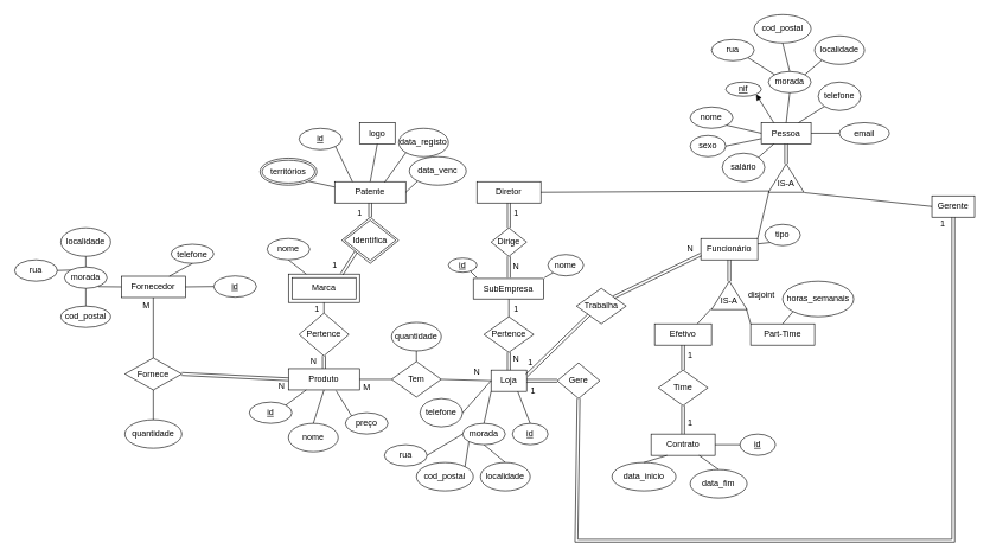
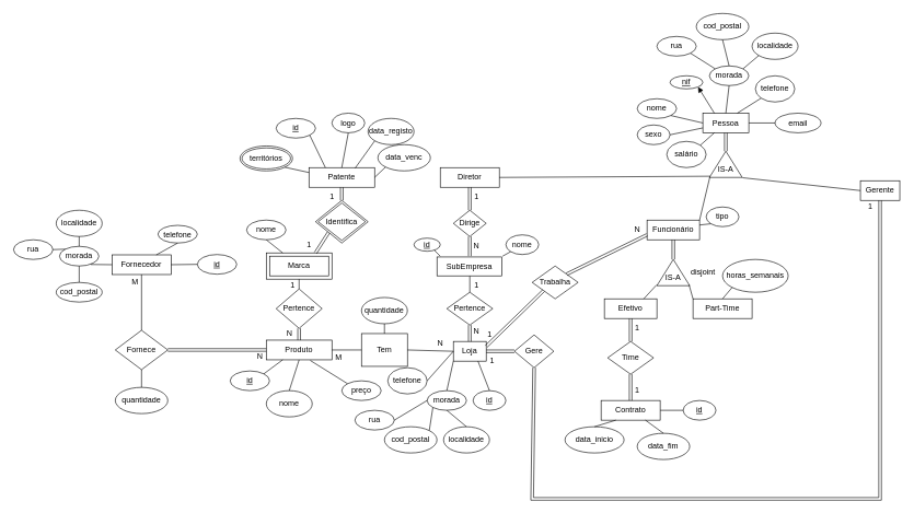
- <mxCell id="86" value="logo" style="whiteSpace=wrap;html=1;rounded=0;" parent="1" vertex="1"><mxGeometry x="505" y="172" width="50" height="30" as="geometry" /></mxCell>
+ <mxCell id="86" value="logo" style="ellipse;whiteSpace=wrap;html=1;" parent="1" vertex="1"><mxGeometry x="505" y="172" width="50" height="30" as="geometry" /></mxCell>
- <mxCell id="111" value="Fornece" style="shape=rhombus;perimeter=rhombusPerimeter;whiteSpace=wrap;html=1;align=center;" parent="1" vertex="1"><mxGeometry x="175" y="503" width="80" height="45" as="geometry" /></mxCell>
+ <mxCell id="111" value="Fornece" style="shape=rhombus;perimeter=rhombusPerimeter;whiteSpace=wrap;html=1;align=center;" parent="1" vertex="1"><mxGeometry x="175" y="503" width="80" height="60" as="geometry" /></mxCell>
- <mxCell id="96" value="Tem" style="rhombus;whiteSpace=wrap;html=1;" parent="1" vertex="1"><mxGeometry x="550" y="508" width="70" height="50" as="geometry" /></mxCell>
+ <mxCell id="96" value="Tem" style="whiteSpace=wrap;html=1;rounded=0;" parent="1" vertex="1"><mxGeometry x="550" y="508" width="70" height="50" as="geometry" /></mxCell>
- <mxCell id="132" value="preço" style="ellipse;whiteSpace=wrap;html=1;" parent="1" vertex="1"><mxGeometry x="485" y="580" width="60" height="30" as="geometry" /></mxCell>
+ <mxCell id="132" value="preço" style="ellipse;whiteSpace=wrap;html=1;" parent="1" vertex="1"><mxGeometry x="520" y="580" width="60" height="30" as="geometry" /></mxCell>
